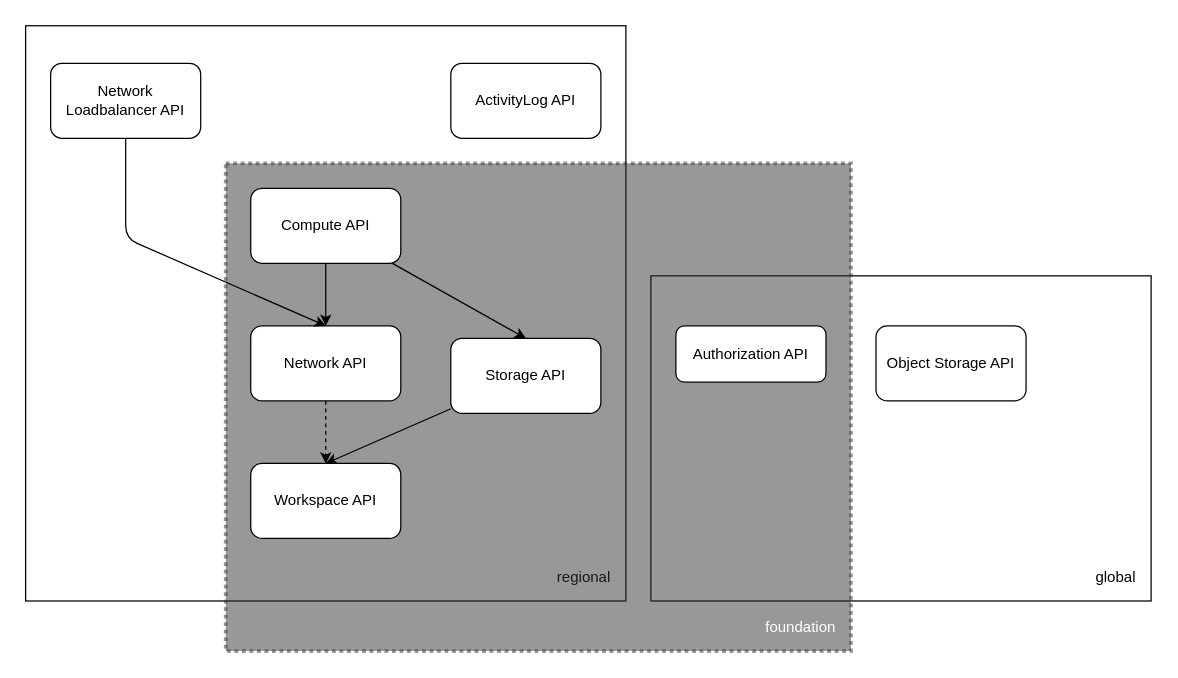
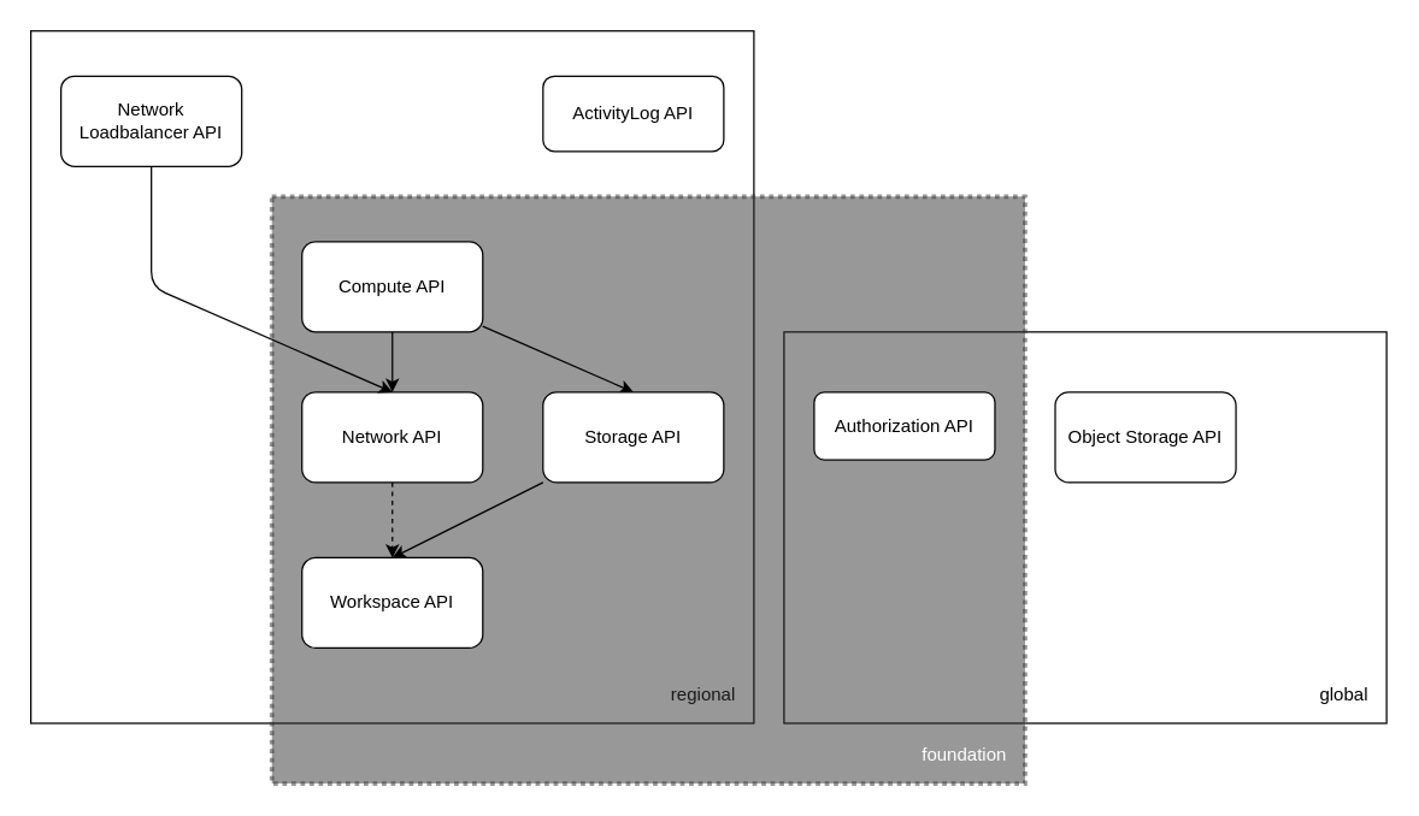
- <mxCell id="6" value="ActivityLog API" style="rounded=1;whiteSpace=wrap;html=1;" parent="1" vertex="1"><mxGeometry x="360" y="50" width="120" height="60" as="geometry" /></mxCell>
+ <mxCell id="6" value="ActivityLog API" style="rounded=1;whiteSpace=wrap;html=1;" parent="1" vertex="1"><mxGeometry x="360" y="50" width="120" height="50" as="geometry" /></mxCell>
- <mxCell id="10" value="Compute API" style="rounded=1;whiteSpace=wrap;html=1;" parent="1" vertex="1"><mxGeometry x="200" y="150" width="120" height="60" as="geometry" /></mxCell>
+ <mxCell id="10" value="Compute API" style="rounded=1;whiteSpace=wrap;html=1;" parent="1" vertex="1"><mxGeometry x="200" y="160" width="120" height="60" as="geometry" /></mxCell>
- <mxCell id="15" value="Storage API" style="rounded=1;whiteSpace=wrap;html=1;" parent="1" vertex="1"><mxGeometry x="360" y="270" width="120" height="60" as="geometry" /></mxCell>
+ <mxCell id="15" value="Storage API" style="rounded=1;whiteSpace=wrap;html=1;" parent="1" vertex="1"><mxGeometry x="360" y="260" width="120" height="60" as="geometry" /></mxCell>
